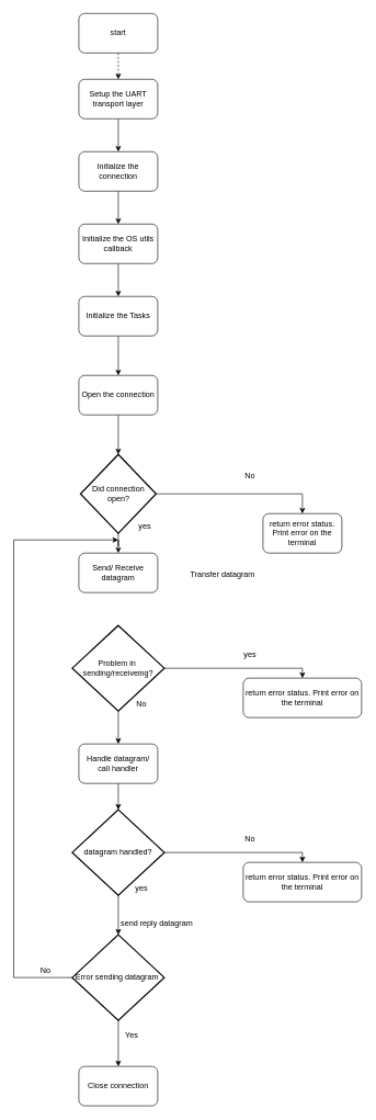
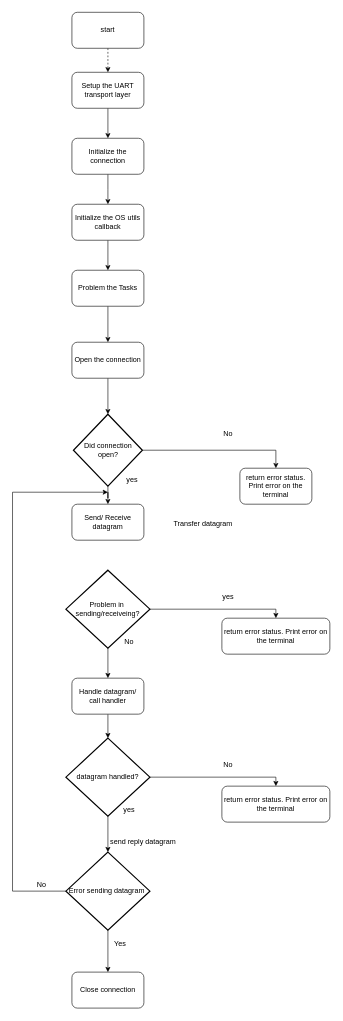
- <mxCell id="26" value="Initialize the Tasks" style="rounded=1;whiteSpace=wrap;html=1;" parent="1" vertex="1"><mxGeometry x="119" y="450" width="120" height="60" as="geometry" /></mxCell>
+ <mxCell id="26" value="Problem the Tasks" style="rounded=1;whiteSpace=wrap;html=1;" parent="1" vertex="1"><mxGeometry x="119" y="450" width="120" height="60" as="geometry" /></mxCell>
